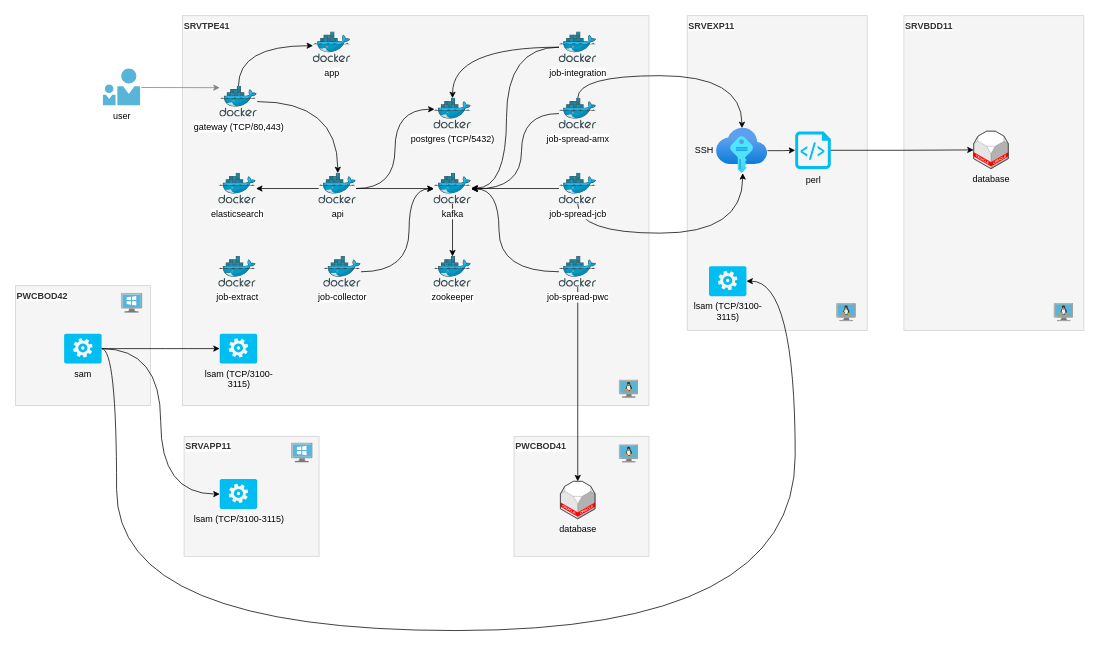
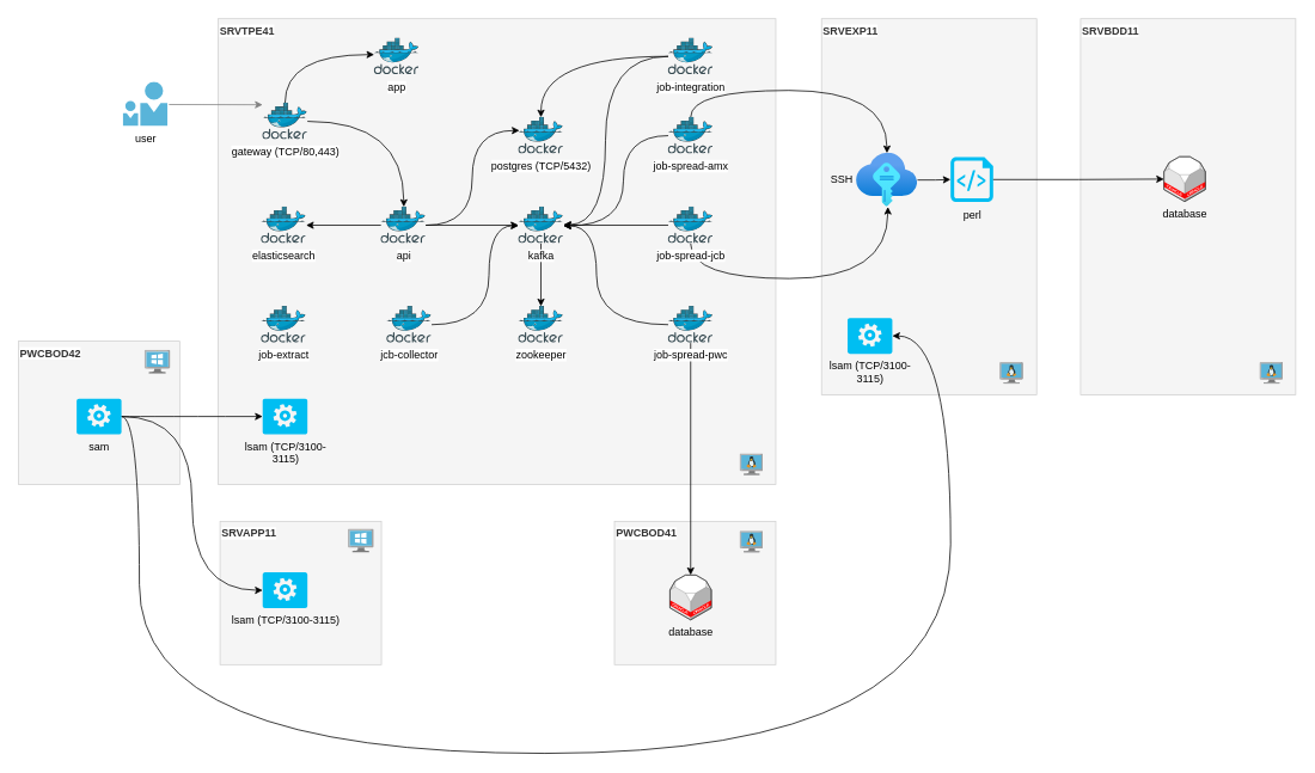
- <mxCell id="42" value="job-collector" style="sketch=0;aspect=fixed;html=1;points=[];align=center;image;fontSize=12;image=img/lib/mscae/Docker.svg;" parent="1" vertex="1"><mxGeometry x="431" y="341" width="50" height="41" as="geometry" /></mxCell>
+ <mxCell id="42" value="jcb-collector" style="sketch=0;aspect=fixed;html=1;points=[];align=center;image;fontSize=12;image=img/lib/mscae/Docker.svg;" parent="1" vertex="1"><mxGeometry x="431" y="341" width="50" height="41" as="geometry" /></mxCell>
